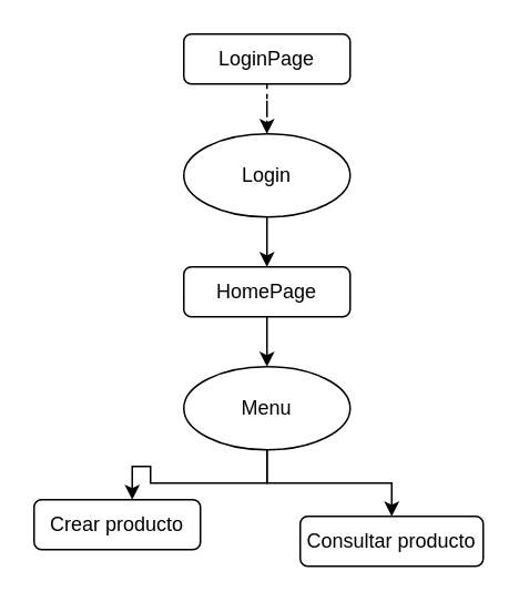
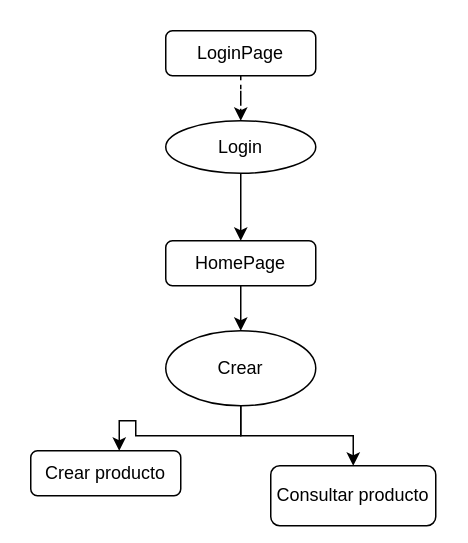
- <mxCell id="5" value="Login" style="ellipse;whiteSpace=wrap;html=1;fillColor=none;" vertex="1" parent="1"><mxGeometry x="110" y="80" width="100" height="50" as="geometry" /></mxCell>
+ <mxCell id="5" value="Login" style="ellipse;whiteSpace=wrap;html=1;fillColor=none;" vertex="1" parent="1"><mxGeometry x="110" y="80" width="100" height="35" as="geometry" /></mxCell>
- <mxCell id="10" value="Menu" style="ellipse;whiteSpace=wrap;html=1;fillColor=none;" vertex="1" parent="1"><mxGeometry x="110" y="220" width="100" height="50" as="geometry" /></mxCell>
+ <mxCell id="10" value="Crear" style="ellipse;whiteSpace=wrap;html=1;fillColor=none;" vertex="1" parent="1"><mxGeometry x="110" y="220" width="100" height="50" as="geometry" /></mxCell>
- <mxCell id="12" value="Consultar producto" style="rounded=1;whiteSpace=wrap;html=1;fillColor=none;" vertex="1" parent="1"><mxGeometry x="180" y="310" width="110" height="30" as="geometry" /></mxCell>
+ <mxCell id="12" value="Consultar producto" style="rounded=1;whiteSpace=wrap;html=1;fillColor=none;" vertex="1" parent="1"><mxGeometry x="180" y="310" width="110" height="40" as="geometry" /></mxCell>
